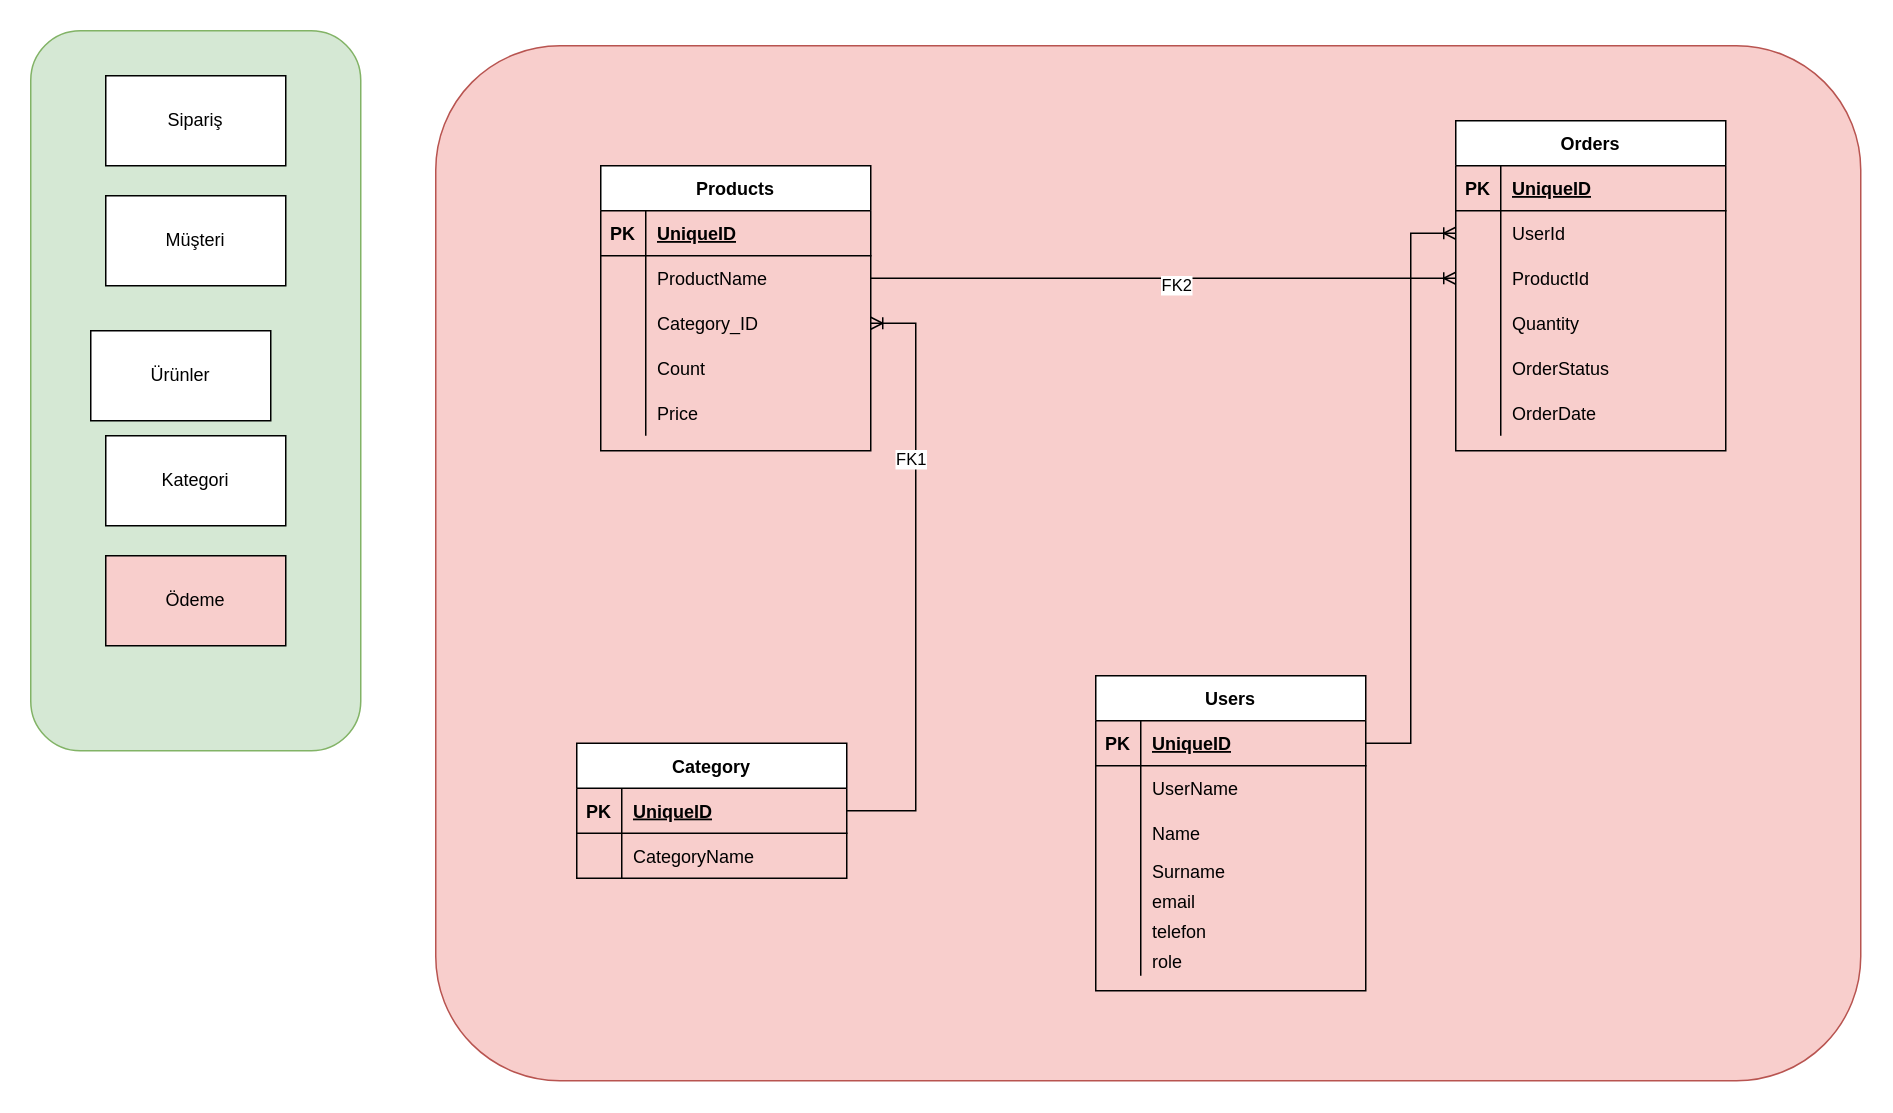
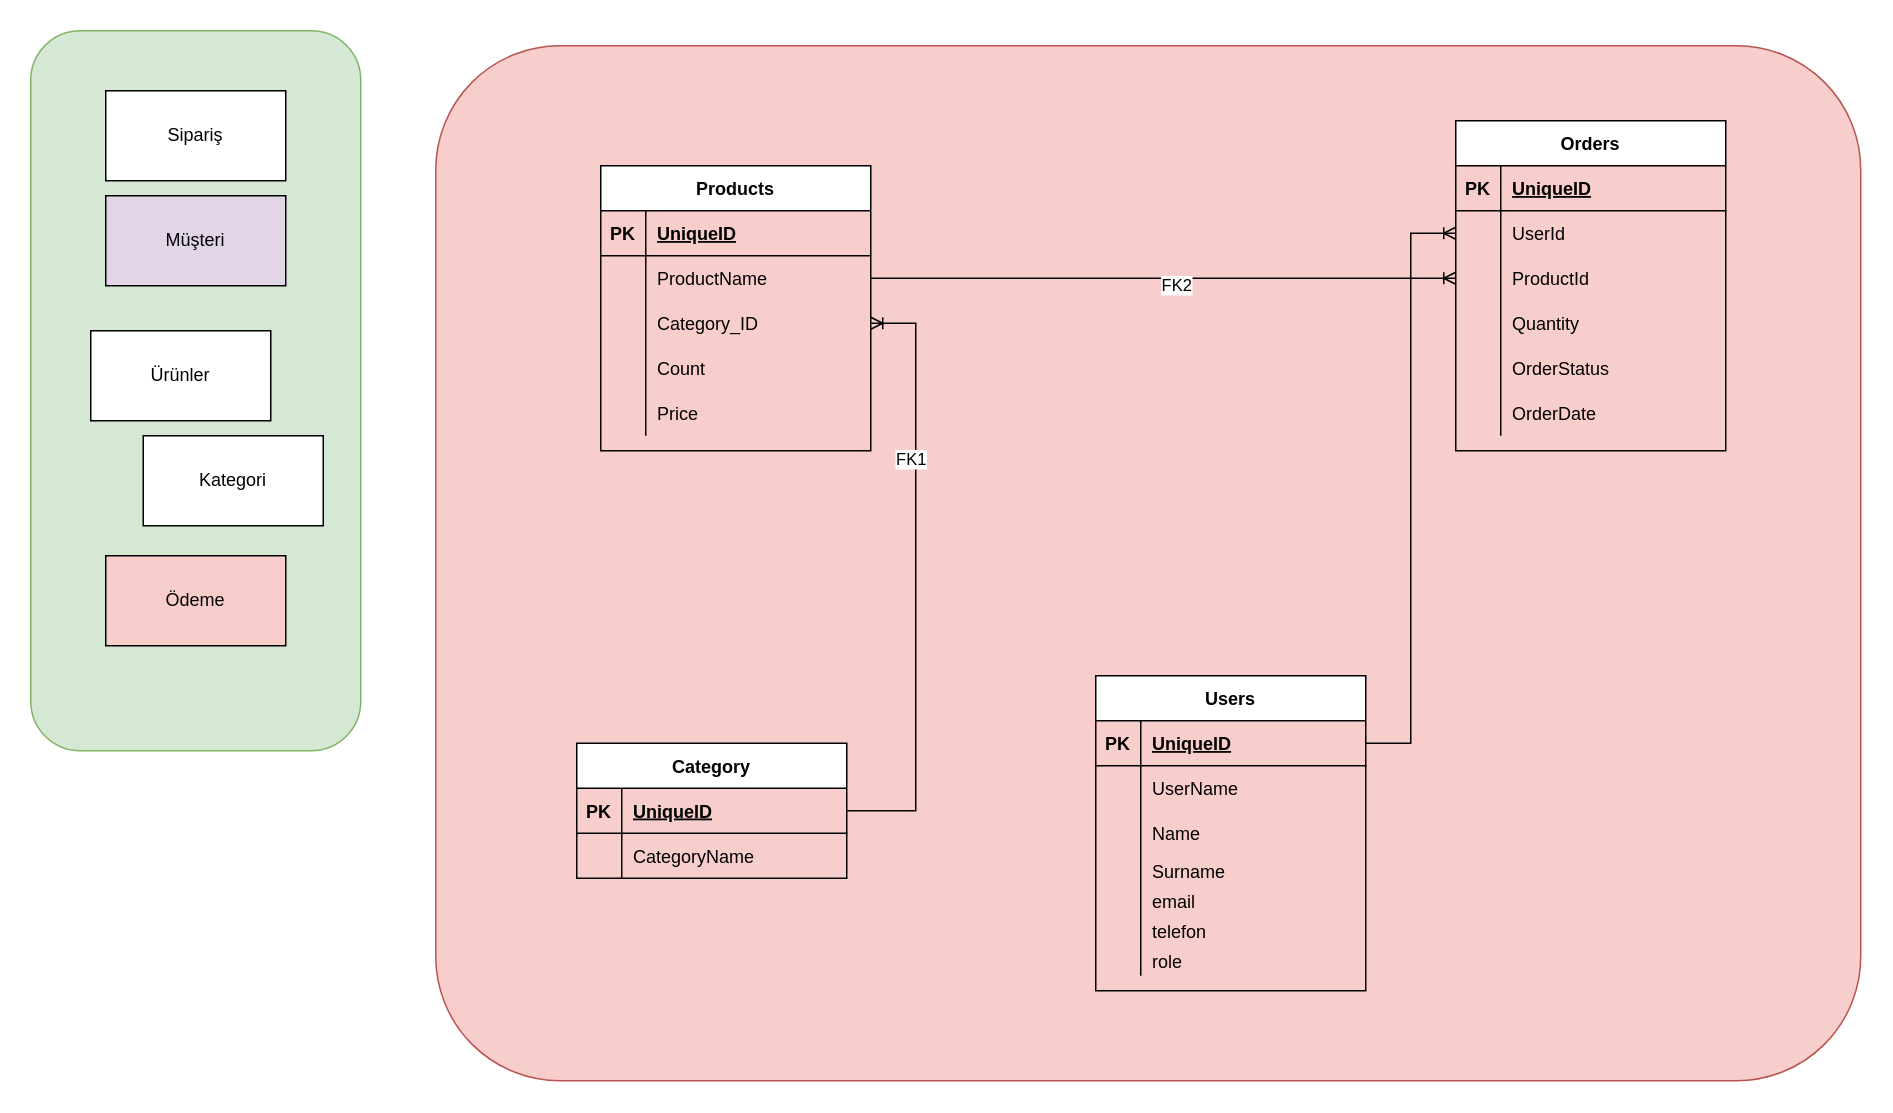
- <mxCell id="6" value="Sipariş" style="rounded=0;whiteSpace=wrap;html=1;" vertex="1" parent="2"><mxGeometry x="50" y="30" width="120" height="60" as="geometry" /></mxCell>
+ <mxCell id="6" value="Sipariş" style="rounded=0;whiteSpace=wrap;html=1;" vertex="1" parent="2"><mxGeometry x="50" y="40" width="120" height="60" as="geometry" /></mxCell>
- <mxCell id="7" value="Müşteri" style="rounded=0;whiteSpace=wrap;html=1;" vertex="1" parent="2"><mxGeometry x="50" y="110" width="120" height="60" as="geometry" /></mxCell>
+ <mxCell id="7" value="Müşteri" style="rounded=0;whiteSpace=wrap;html=1;fillColor=#e1d5e7;" vertex="1" parent="2"><mxGeometry x="50" y="110" width="120" height="60" as="geometry" /></mxCell>
- <mxCell id="5" value="Kategori" style="rounded=0;whiteSpace=wrap;html=1;" vertex="1" parent="2"><mxGeometry x="50" y="270" width="120" height="60" as="geometry" /></mxCell>
+ <mxCell id="5" value="Kategori" style="rounded=0;whiteSpace=wrap;html=1;" vertex="1" parent="2"><mxGeometry x="75" y="270" width="120" height="60" as="geometry" /></mxCell>
